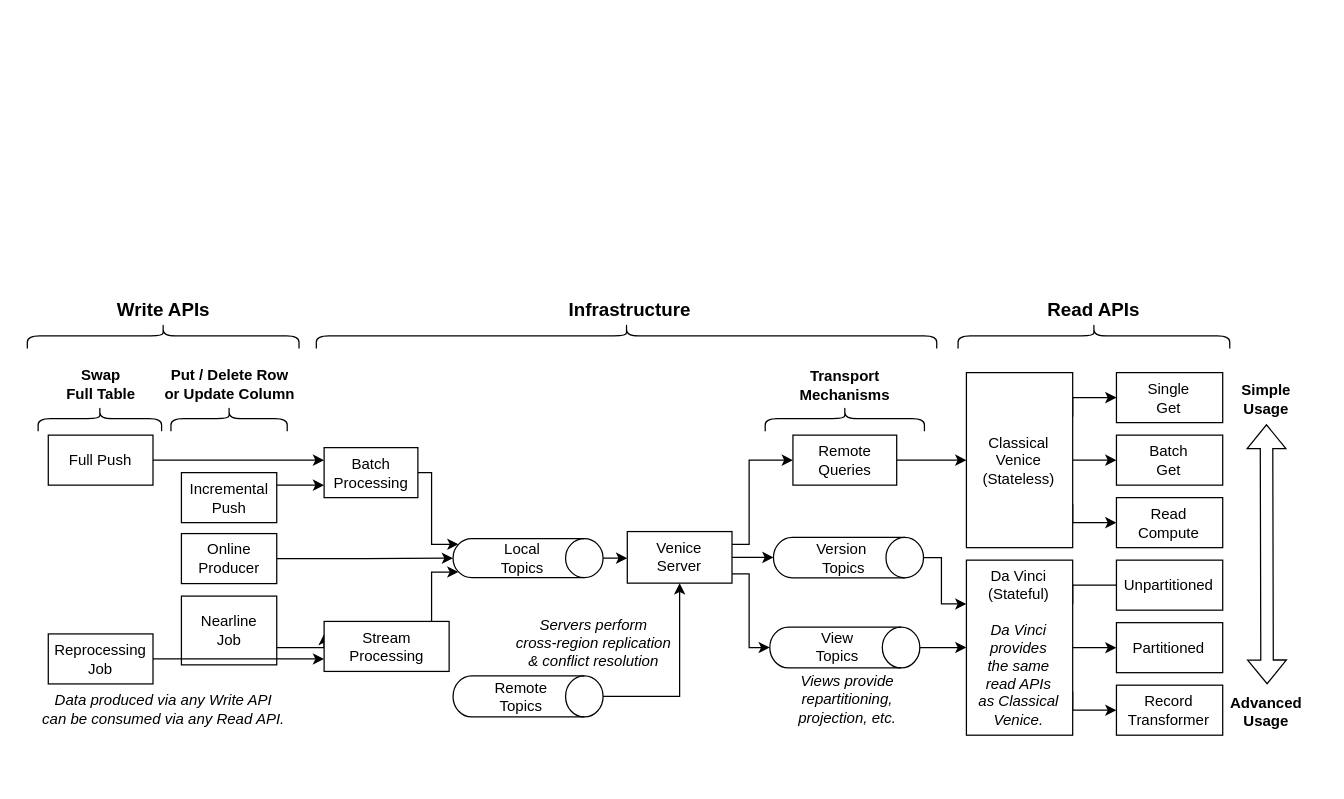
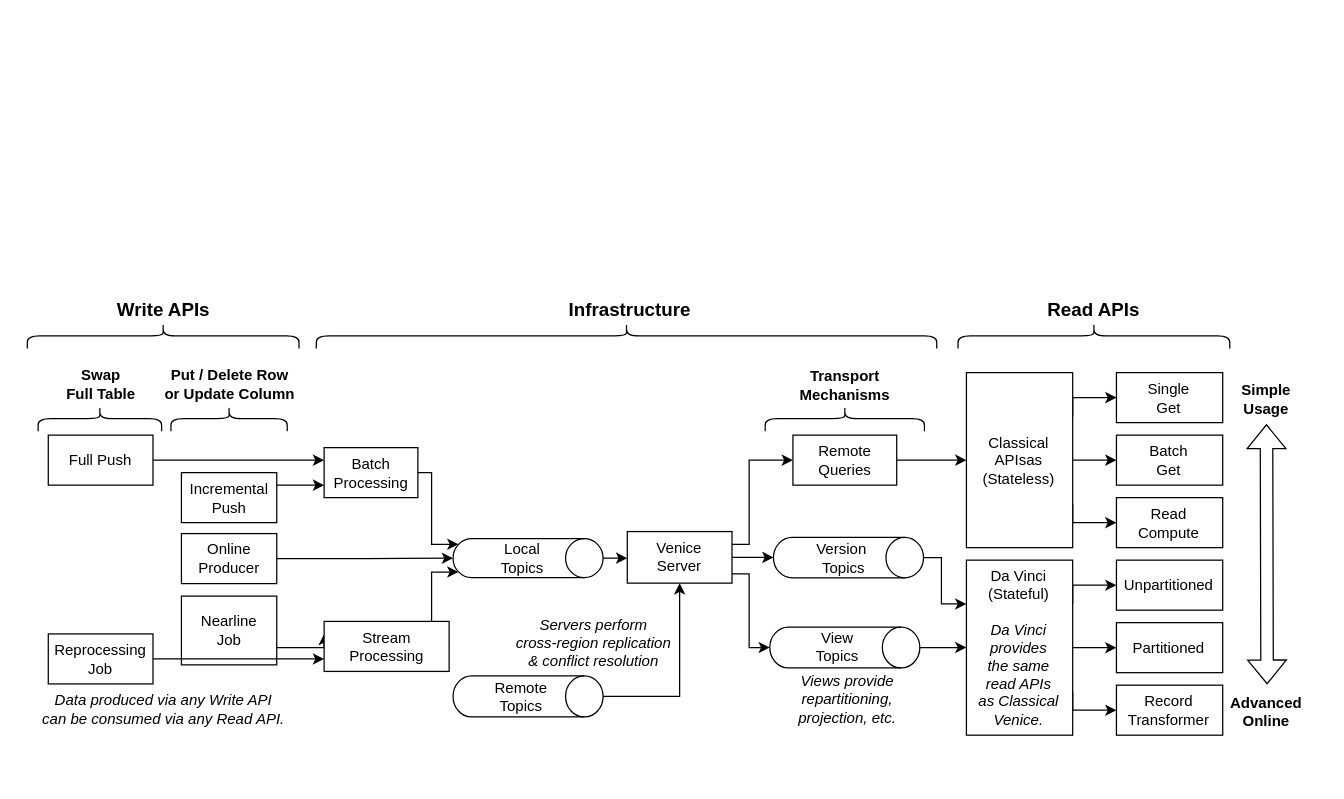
- <mxCell id="50" value="Classical Venice&lt;br&gt;(Stateless)" style="rounded=0;whiteSpace=wrap;html=1;" vertex="1" parent="1"><mxGeometry x="772.49" y="297.5" width="85" height="140" as="geometry" /></mxCell>
+ <mxCell id="50" value="Classical APIsas&lt;br&gt;(Stateless)" style="rounded=0;whiteSpace=wrap;html=1;" vertex="1" parent="1"><mxGeometry x="772.49" y="297.5" width="85" height="140" as="geometry" /></mxCell>
- <mxCell id="51" style="edgeStyle=orthogonalEdgeStyle;rounded=0;orthogonalLoop=1;jettySize=auto;html=1;exitX=1;exitY=0.25;exitDx=0;exitDy=0;entryX=0;entryY=0.5;entryDx=0;entryDy=0;endArrow=none;" edge="1" parent="1" source="54" target="60"><mxGeometry relative="1" as="geometry"><Array as="points"><mxPoint x="857.74" y="467.5" /></Array></mxGeometry></mxCell>
+ <mxCell id="51" style="edgeStyle=orthogonalEdgeStyle;rounded=0;orthogonalLoop=1;jettySize=auto;html=1;exitX=1;exitY=0.25;exitDx=0;exitDy=0;entryX=0;entryY=0.5;entryDx=0;entryDy=0;" edge="1" parent="1" source="54" target="60"><mxGeometry relative="1" as="geometry"><Array as="points"><mxPoint x="857.74" y="467.5" /></Array></mxGeometry></mxCell>
- <mxCell id="68" value="&lt;b&gt;Advanced&lt;br&gt;Usage&lt;/b&gt;" style="text;html=1;align=center;verticalAlign=middle;resizable=0;points=[];autosize=1;strokeColor=none;fillColor=none;" vertex="1" parent="65"><mxGeometry y="250" width="80" height="40" as="geometry" /></mxCell>
+ <mxCell id="68" value="&lt;b&gt;Advanced&lt;br&gt;Online&lt;/b&gt;" style="text;html=1;align=center;verticalAlign=middle;resizable=0;points=[];autosize=1;strokeColor=none;fillColor=none;" vertex="1" parent="65"><mxGeometry y="250" width="80" height="40" as="geometry" /></mxCell>
